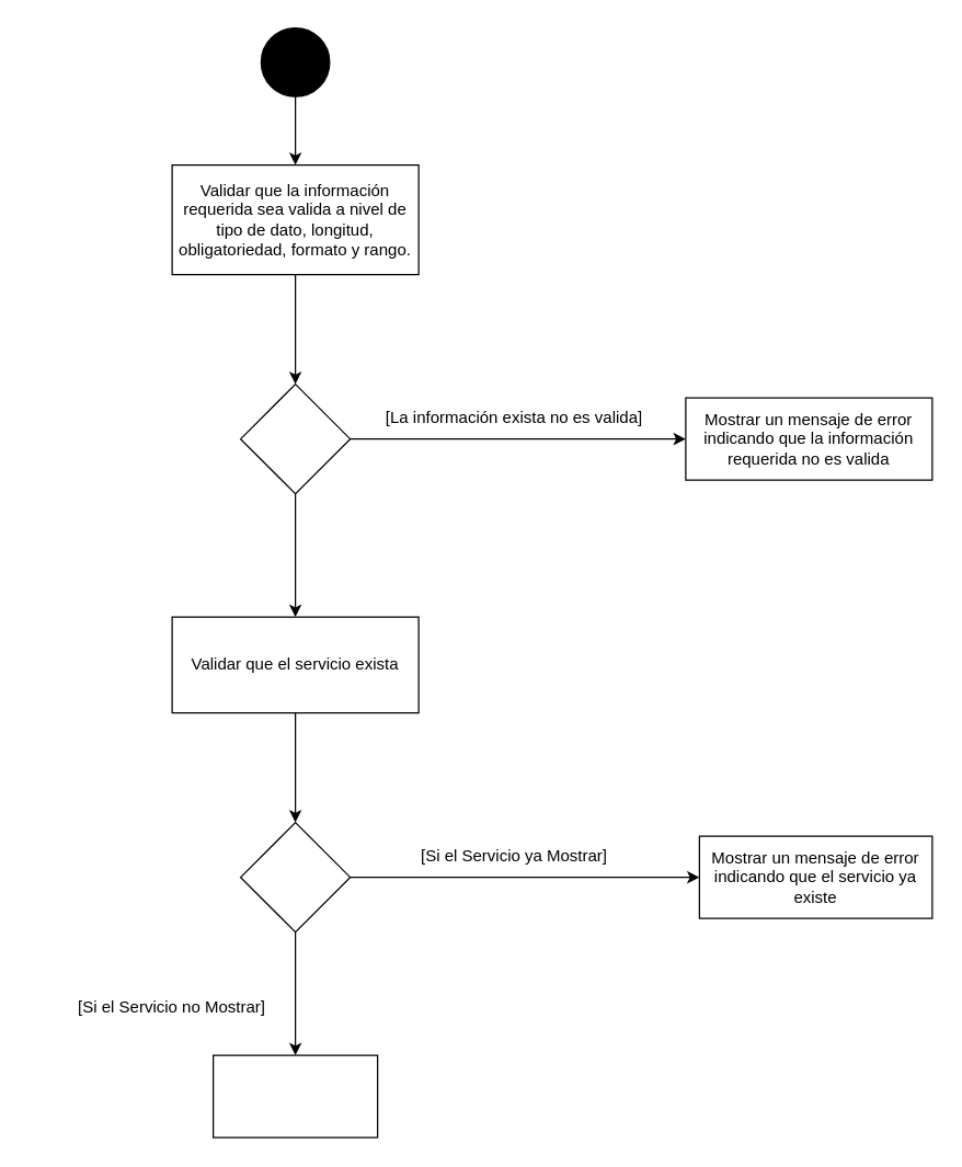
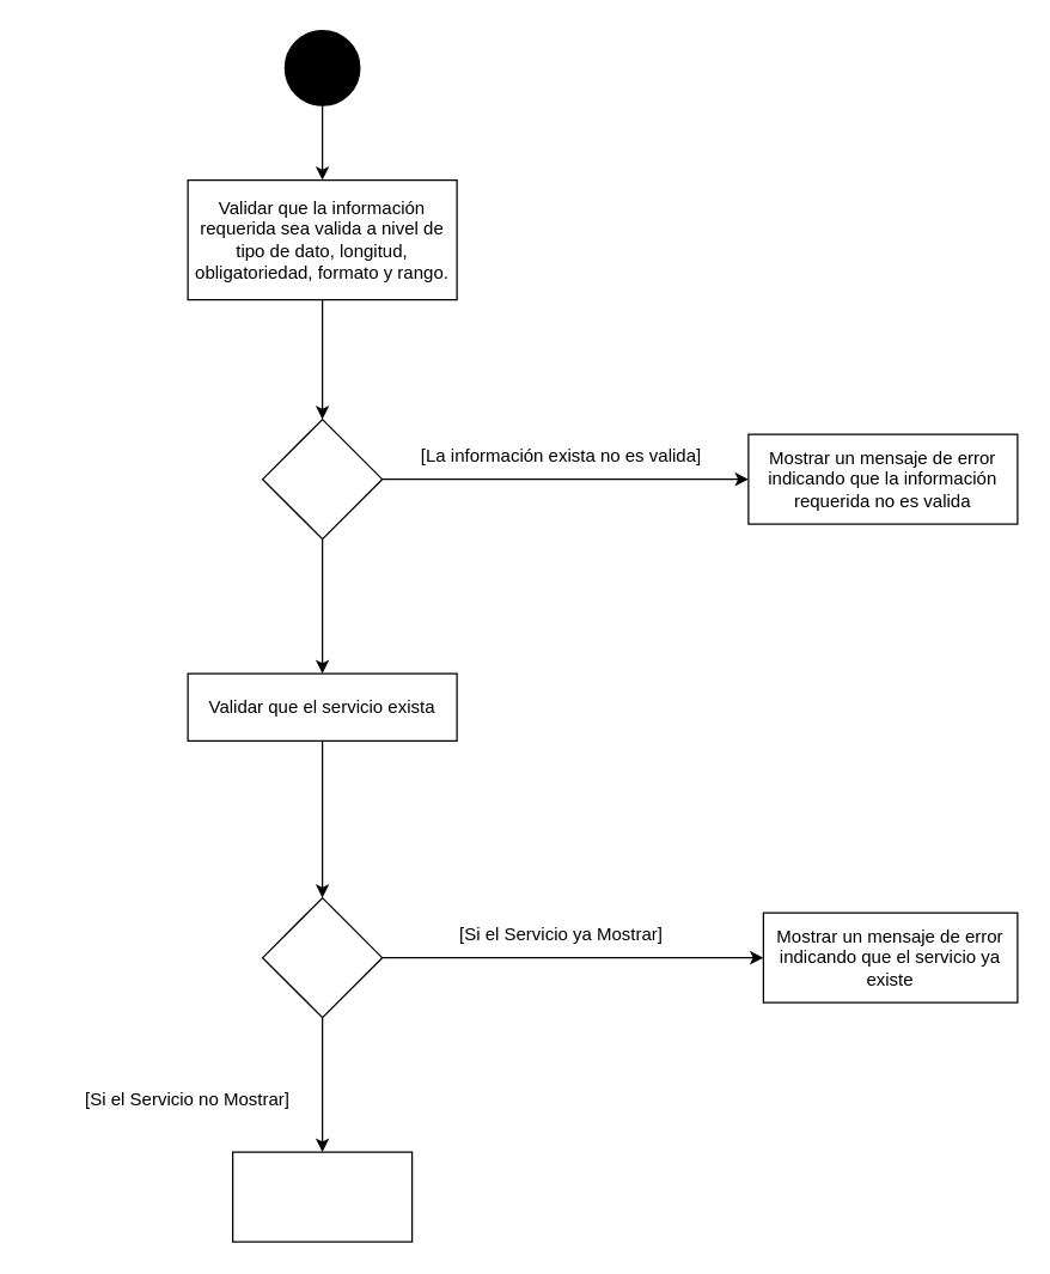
- <mxCell id="12" value="Validar que el servicio exista" style="rounded=0;whiteSpace=wrap;html=1;" vertex="1" parent="1"><mxGeometry x="125" y="450" width="180" height="70" as="geometry" /></mxCell>
+ <mxCell id="12" value="Validar que el servicio exista" style="rounded=0;whiteSpace=wrap;html=1;" vertex="1" parent="1"><mxGeometry x="125" y="450" width="180" height="45" as="geometry" /></mxCell>
